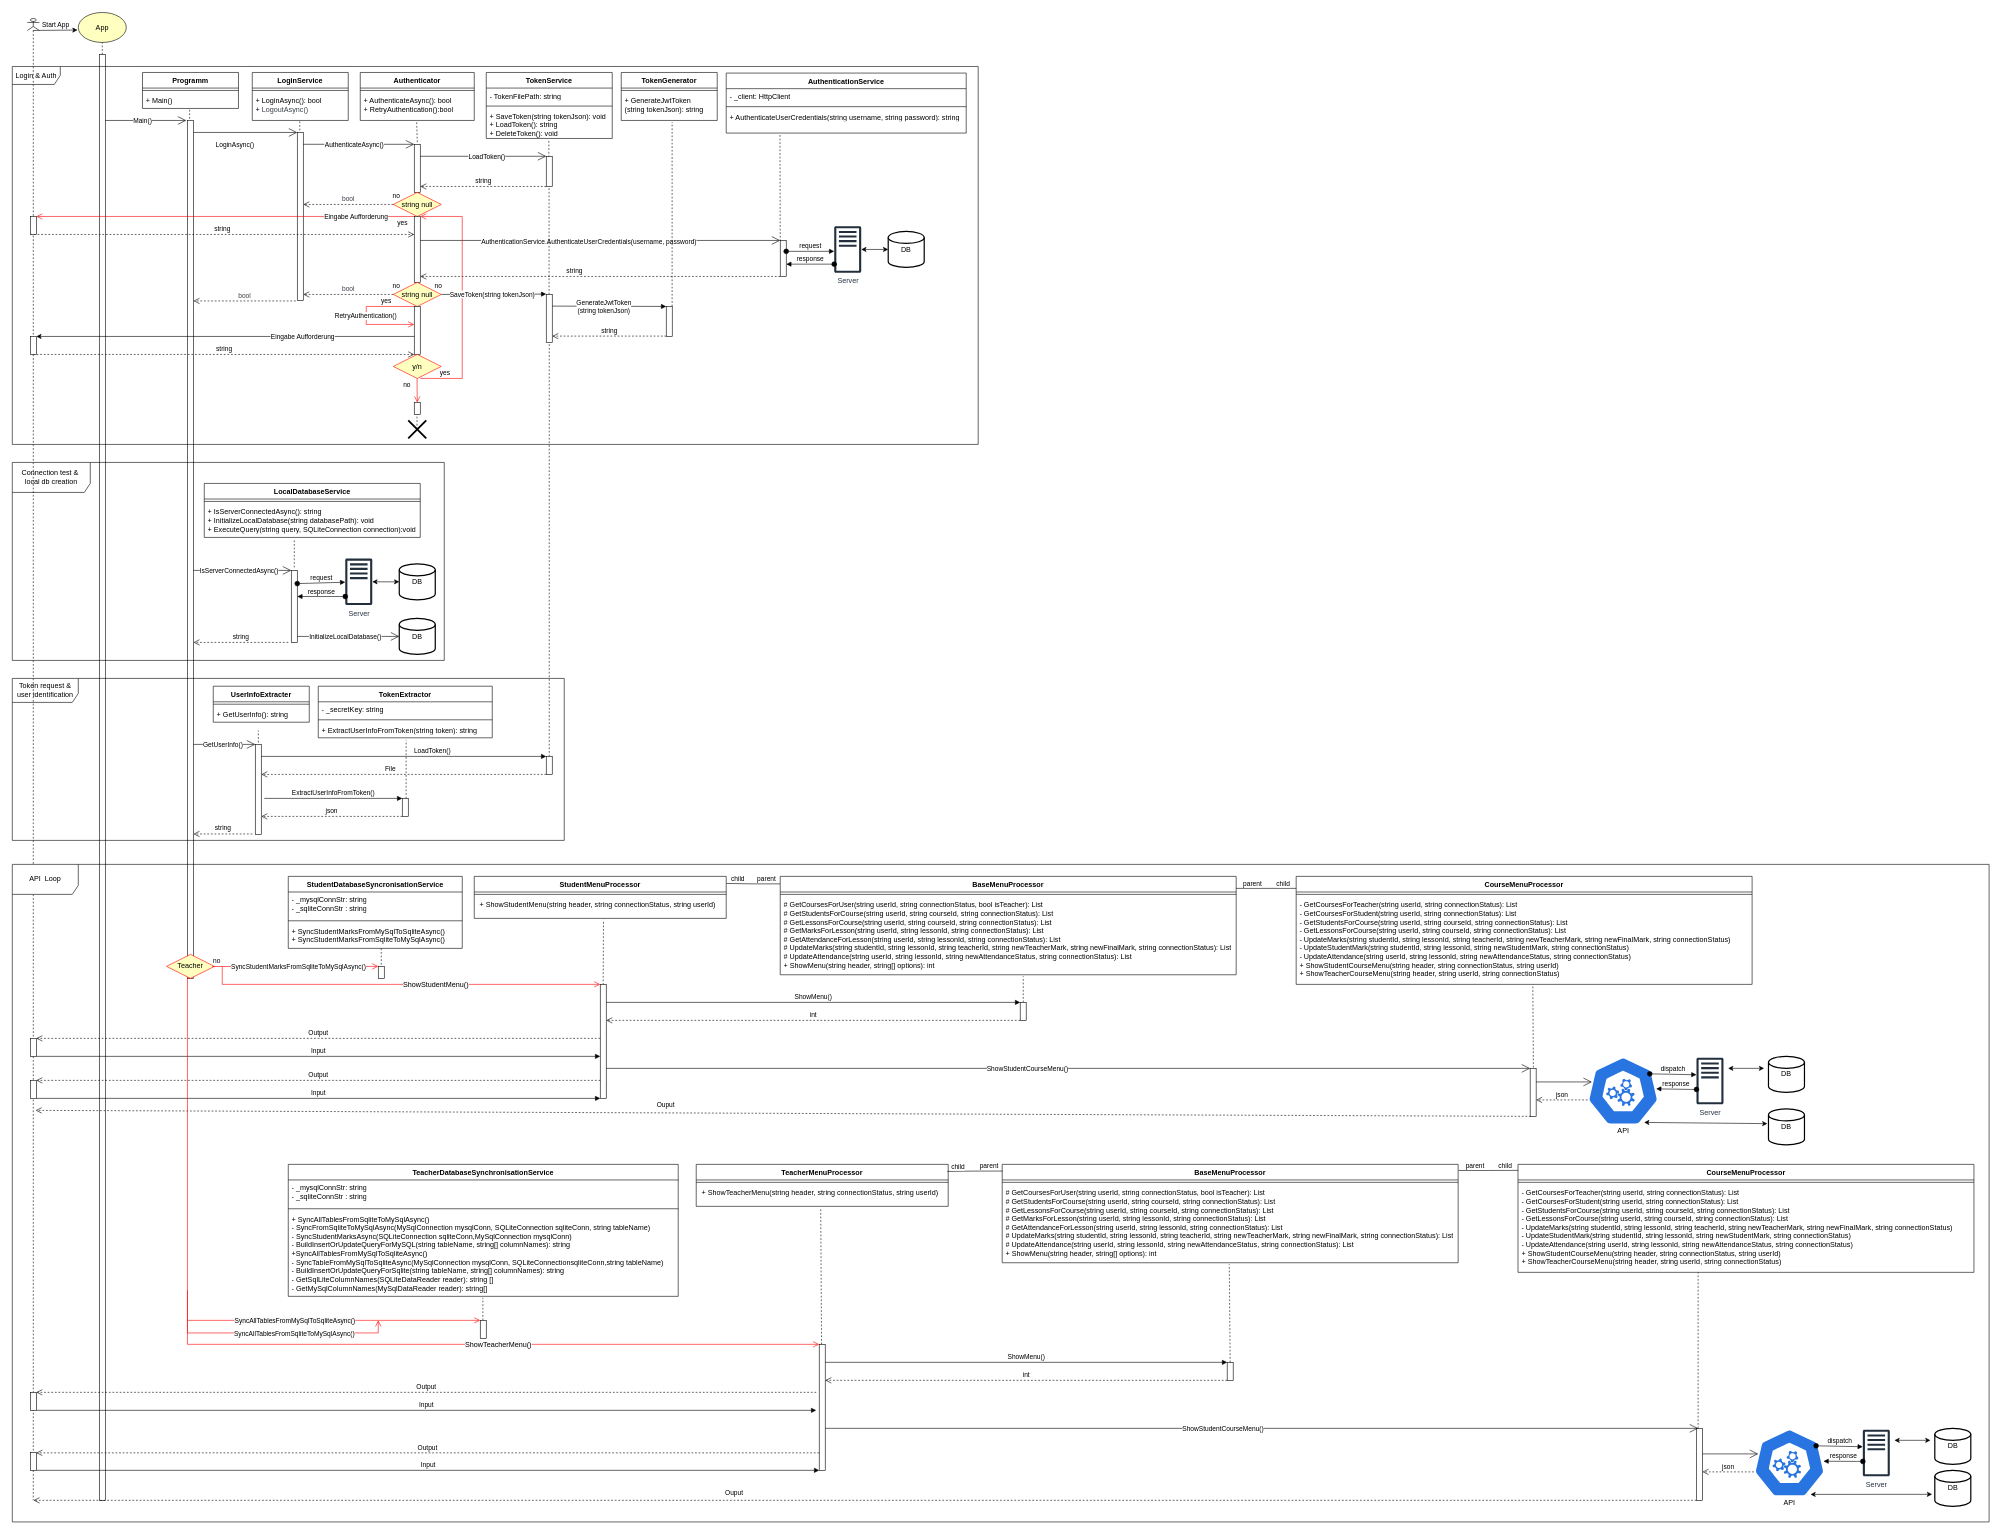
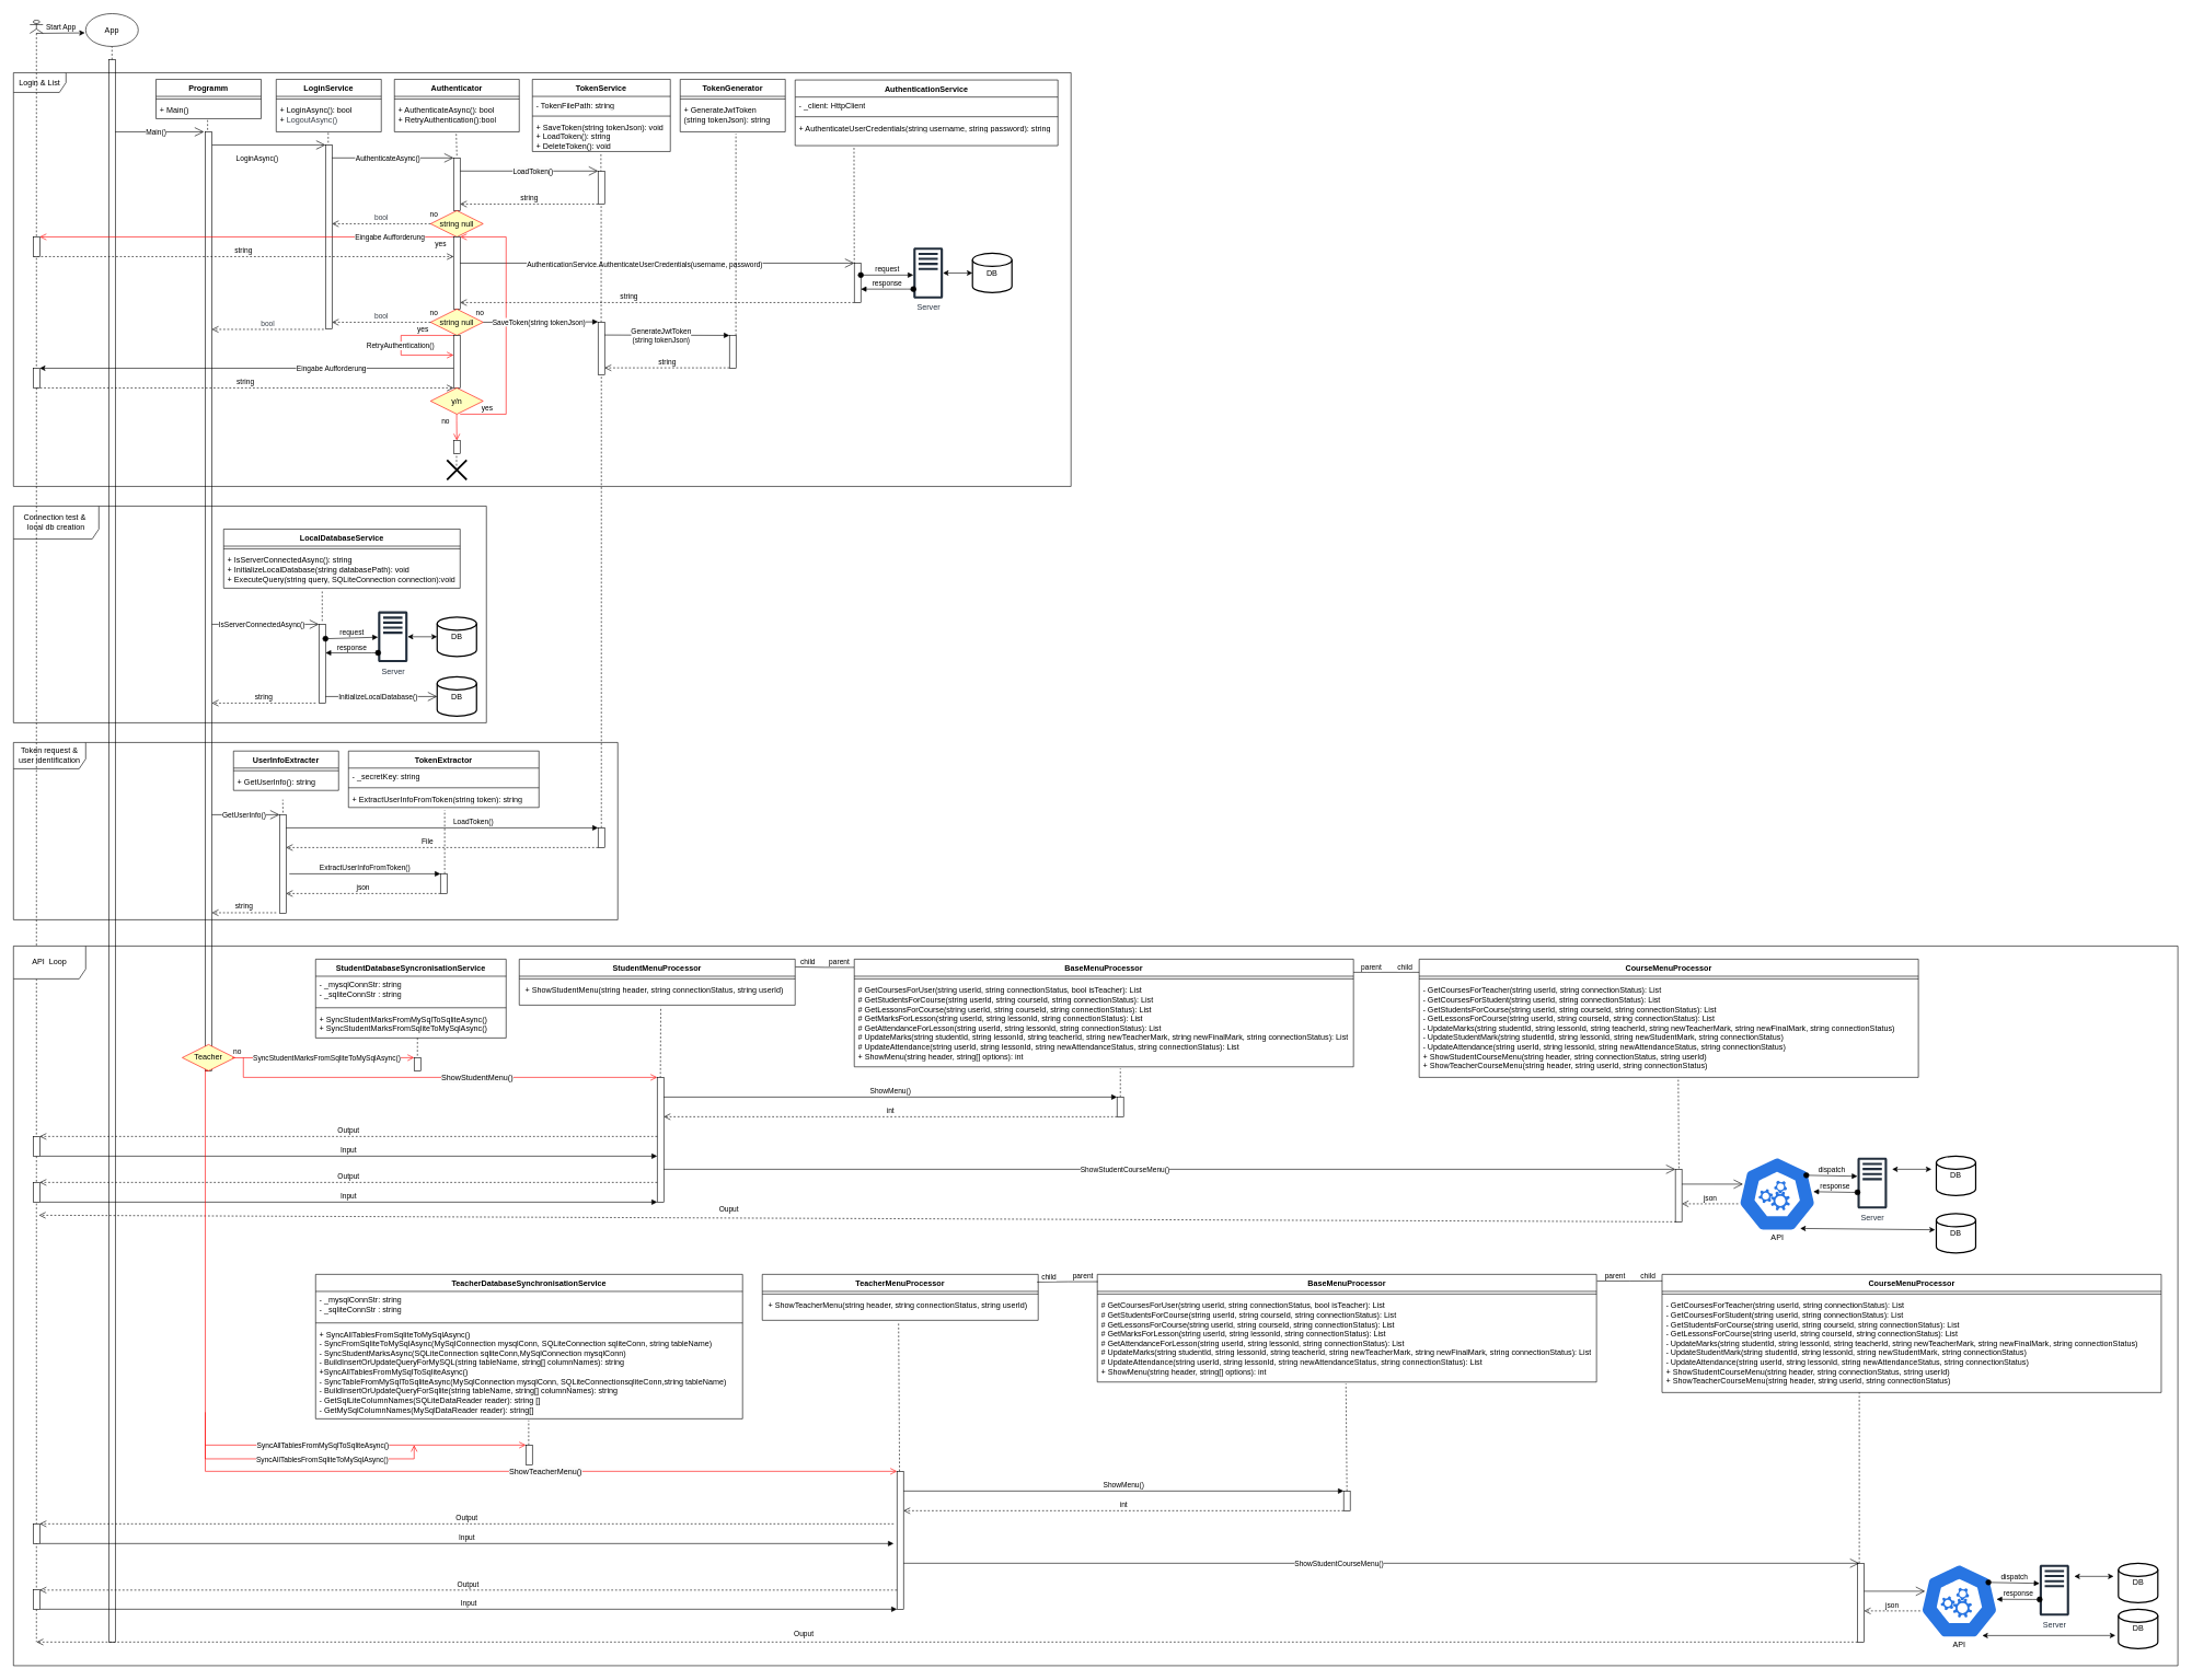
- <mxCell id="2" value="App" style="ellipse;whiteSpace=wrap;html=1;fillColor=#ffffc0;" parent="1" vertex="1"><mxGeometry x="130" y="20" width="80" height="50" as="geometry" /></mxCell>
+ <mxCell id="2" value="App" style="ellipse;whiteSpace=wrap;html=1;" parent="1" vertex="1"><mxGeometry x="130" y="20" width="80" height="50" as="geometry" /></mxCell>
- <mxCell id="91" value="Login &amp;amp; Auth" style="shape=umlFrame;whiteSpace=wrap;html=1;pointerEvents=0;width=80;height=30;" parent="1" vertex="1"><mxGeometry x="20" y="110" width="1610" height="630" as="geometry" /></mxCell>
+ <mxCell id="91" value="Login &amp;amp; List" style="shape=umlFrame;whiteSpace=wrap;html=1;pointerEvents=0;width=80;height=30;" parent="1" vertex="1"><mxGeometry x="20" y="110" width="1610" height="630" as="geometry" /></mxCell>
